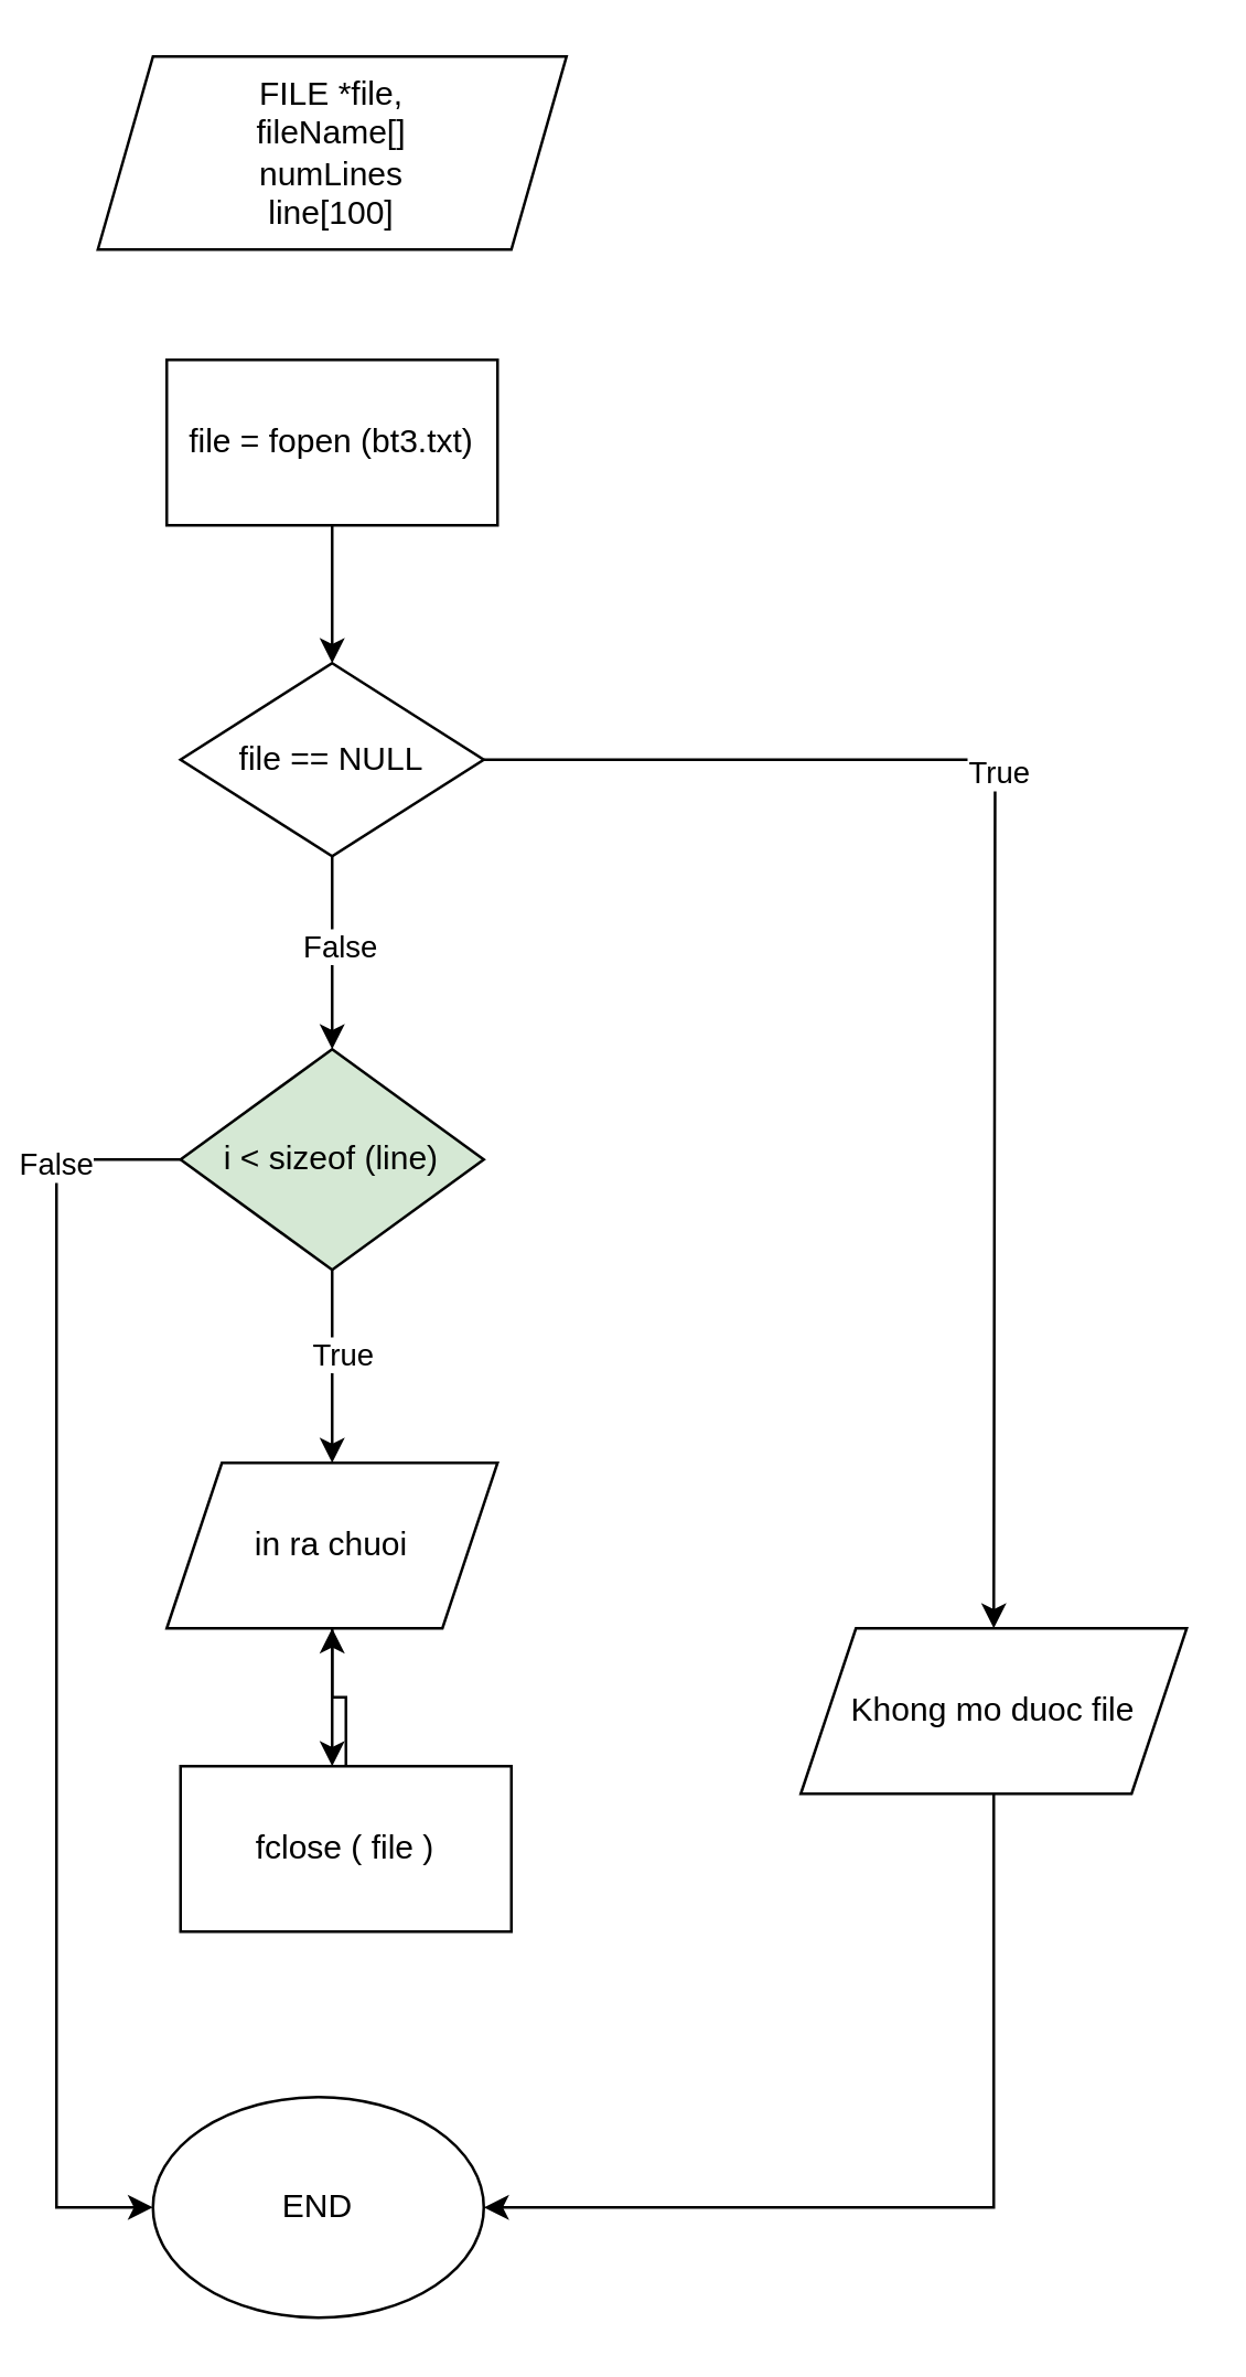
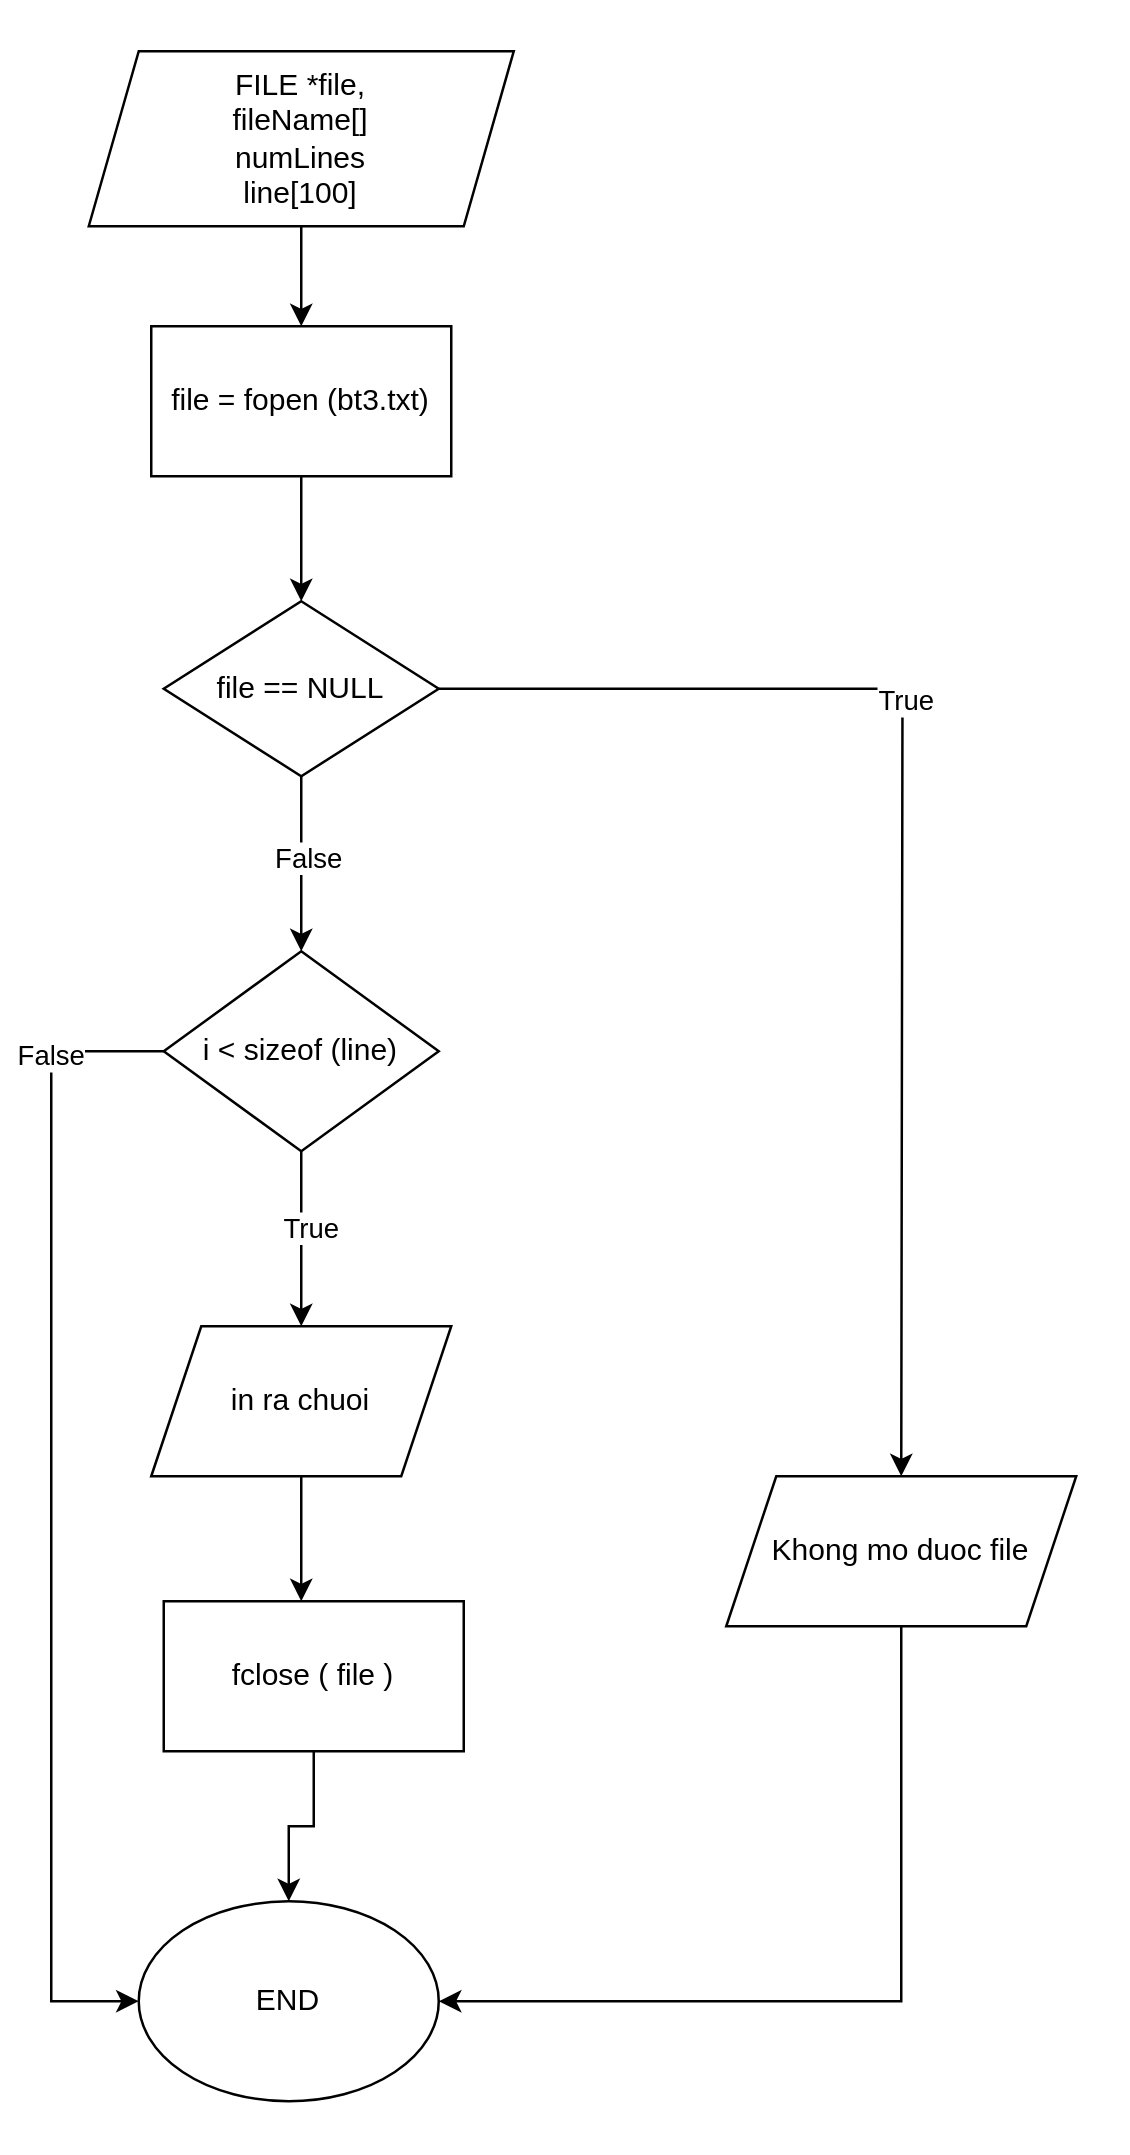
+ <mxCell id="2" style="edgeStyle=orthogonalEdgeStyle;rounded=0;orthogonalLoop=1;jettySize=auto;html=1;" edge="1" parent="1" source="3" target="5"><mxGeometry relative="1" as="geometry"><mxPoint x="120" y="130" as="targetPoint" /></mxGeometry></mxCell>
- <mxCell id="18" value="i &amp;lt; sizeof (line)" style="rhombus;whiteSpace=wrap;html=1;fillColor=#d5e8d4;" vertex="1" parent="1"><mxGeometry x="65" y="380" width="110" height="80" as="geometry" /></mxCell>
+ <mxCell id="18" value="i &amp;lt; sizeof (line)" style="rhombus;whiteSpace=wrap;html=1;" vertex="1" parent="1"><mxGeometry x="65" y="380" width="110" height="80" as="geometry" /></mxCell>
- <mxCell id="6" style="edgeStyle=orthogonalEdgeStyle;rounded=0;orthogonalLoop=1;jettySize=auto;html=1;" edge="1" parent="1" source="7" target="20"><mxGeometry relative="1" as="geometry"><mxPoint x="120" y="550" as="targetPoint" /></mxGeometry></mxCell>
+ <mxCell id="6" style="edgeStyle=orthogonalEdgeStyle;rounded=0;orthogonalLoop=1;jettySize=auto;html=1;" edge="1" parent="1" source="7" target="8"><mxGeometry relative="1" as="geometry"><mxPoint x="120" y="550" as="targetPoint" /></mxGeometry></mxCell>
